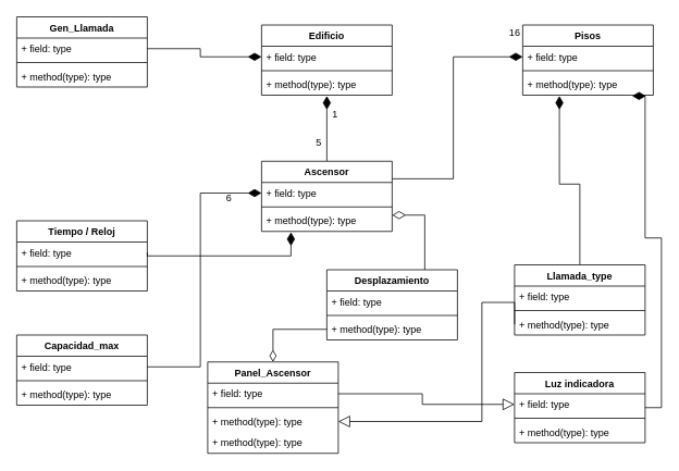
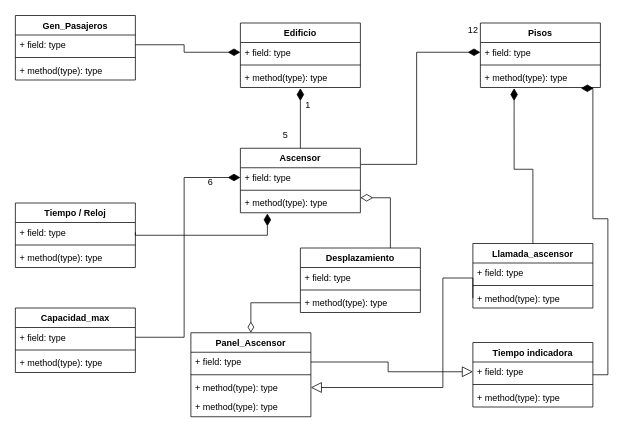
- <mxCell id="39" value="Gen_Llamada" style="swimlane;fontStyle=1;align=center;verticalAlign=top;childLayout=stackLayout;horizontal=1;startSize=26;horizontalStack=0;resizeParent=1;resizeParentMax=0;resizeLast=0;collapsible=1;marginBottom=0;" parent="1" vertex="1"><mxGeometry x="20" y="20" width="160" height="86" as="geometry" /></mxCell>
+ <mxCell id="39" value="Gen_Pasajeros" style="swimlane;fontStyle=1;align=center;verticalAlign=top;childLayout=stackLayout;horizontal=1;startSize=26;horizontalStack=0;resizeParent=1;resizeParentMax=0;resizeLast=0;collapsible=1;marginBottom=0;" parent="1" vertex="1"><mxGeometry x="20" y="20" width="160" height="86" as="geometry" /></mxCell>
- <mxCell id="51" value="16" style="text;html=1;align=center;verticalAlign=middle;resizable=0;points=[];autosize=1;" vertex="1" parent="1"><mxGeometry x="615" y="30" width="30" height="20" as="geometry" /></mxCell>
+ <mxCell id="51" value="12" style="text;html=1;align=center;verticalAlign=middle;resizable=0;points=[];autosize=1;" vertex="1" parent="1"><mxGeometry x="615" y="30" width="30" height="20" as="geometry" /></mxCell>
- <mxCell id="50" value="5" style="text;html=1;align=center;verticalAlign=middle;resizable=0;points=[];autosize=1;" vertex="1" parent="1"><mxGeometry x="380" y="165" width="20" height="20" as="geometry" /></mxCell>
+ <mxCell id="50" value="5" style="text;html=1;align=center;verticalAlign=middle;resizable=0;points=[];autosize=1;" vertex="1" parent="1"><mxGeometry x="370" y="170" width="20" height="20" as="geometry" /></mxCell>
- <mxCell id="22" value="Llamada_type" style="swimlane;fontStyle=1;align=center;verticalAlign=top;childLayout=stackLayout;horizontal=1;startSize=26;horizontalStack=0;resizeParent=1;resizeParentMax=0;resizeLast=0;collapsible=1;marginBottom=0;" parent="1" vertex="1"><mxGeometry x="630" y="324" width="160" height="86" as="geometry" /></mxCell>
+ <mxCell id="22" value="Llamada_ascensor" style="swimlane;fontStyle=1;align=center;verticalAlign=top;childLayout=stackLayout;horizontal=1;startSize=26;horizontalStack=0;resizeParent=1;resizeParentMax=0;resizeLast=0;collapsible=1;marginBottom=0;" parent="1" vertex="1"><mxGeometry x="630" y="324" width="160" height="86" as="geometry" /></mxCell>
- <mxCell id="31" value="Luz indicadora" style="swimlane;fontStyle=1;align=center;verticalAlign=top;childLayout=stackLayout;horizontal=1;startSize=26;horizontalStack=0;resizeParent=1;resizeParentMax=0;resizeLast=0;collapsible=1;marginBottom=0;" parent="1" vertex="1"><mxGeometry x="630" y="456" width="160" height="86" as="geometry" /></mxCell>
+ <mxCell id="31" value="Tiempo indicadora" style="swimlane;fontStyle=1;align=center;verticalAlign=top;childLayout=stackLayout;horizontal=1;startSize=26;horizontalStack=0;resizeParent=1;resizeParentMax=0;resizeLast=0;collapsible=1;marginBottom=0;" parent="1" vertex="1"><mxGeometry x="630" y="456" width="160" height="86" as="geometry" /></mxCell>
